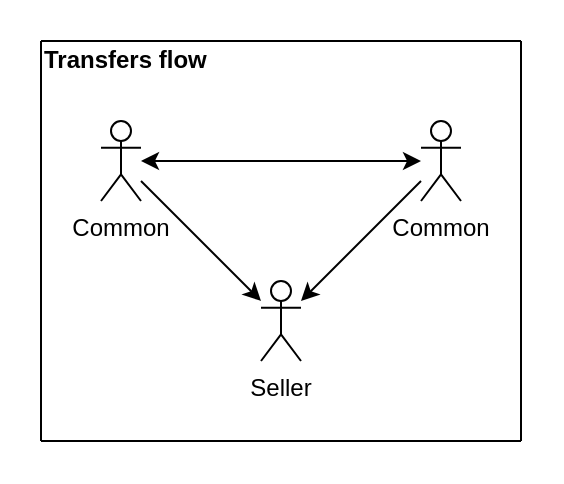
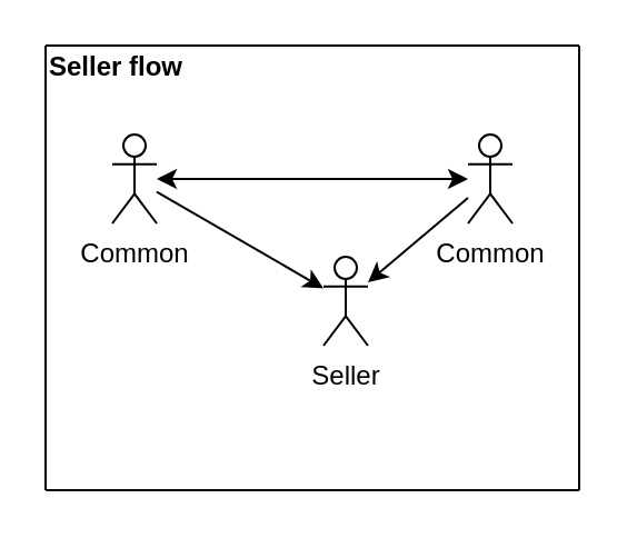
- <mxCell id="5" value="&lt;b&gt;Transfers flow&lt;/b&gt;" style="text;html=1;strokeColor=none;fillColor=none;align=left;verticalAlign=middle;whiteSpace=wrap;rounded=0;" vertex="1" parent="1"><mxGeometry x="20" y="20" width="240" height="20" as="geometry" /></mxCell>
+ <mxCell id="5" value="&lt;b&gt;Seller flow&lt;/b&gt;" style="text;html=1;strokeColor=none;fillColor=none;align=left;verticalAlign=middle;whiteSpace=wrap;rounded=0;" vertex="1" parent="1"><mxGeometry x="20" y="20" width="240" height="20" as="geometry" /></mxCell>
- <mxCell id="3" value="Seller" style="shape=umlActor;verticalLabelPosition=bottom;verticalAlign=top;html=1;outlineConnect=0;" vertex="1" parent="1"><mxGeometry x="130" y="140" width="20" height="40" as="geometry" /></mxCell>
+ <mxCell id="3" value="Seller" style="shape=umlActor;verticalLabelPosition=bottom;verticalAlign=top;html=1;outlineConnect=0;" vertex="1" parent="1"><mxGeometry x="145" y="115" width="20" height="40" as="geometry" /></mxCell>
